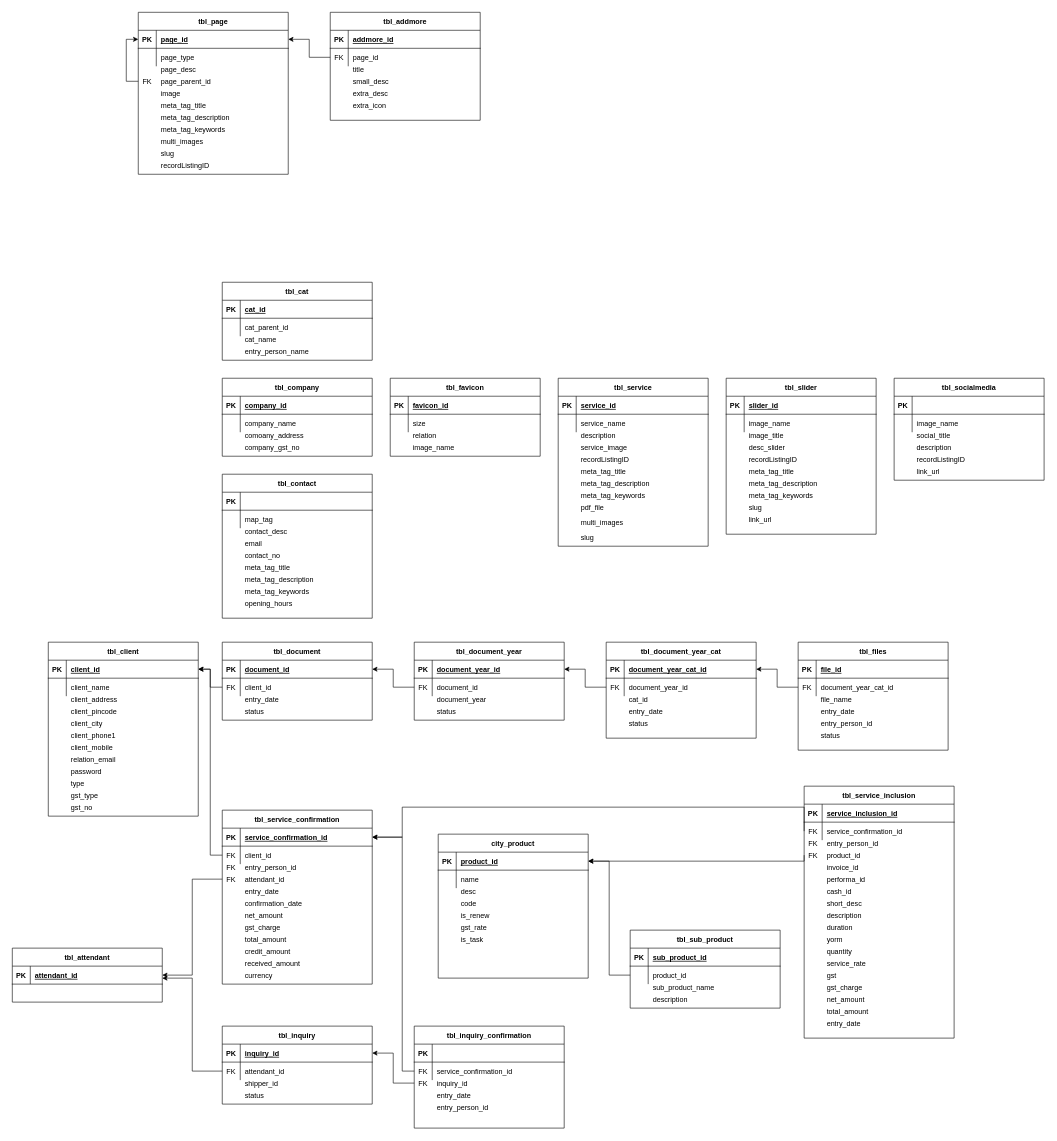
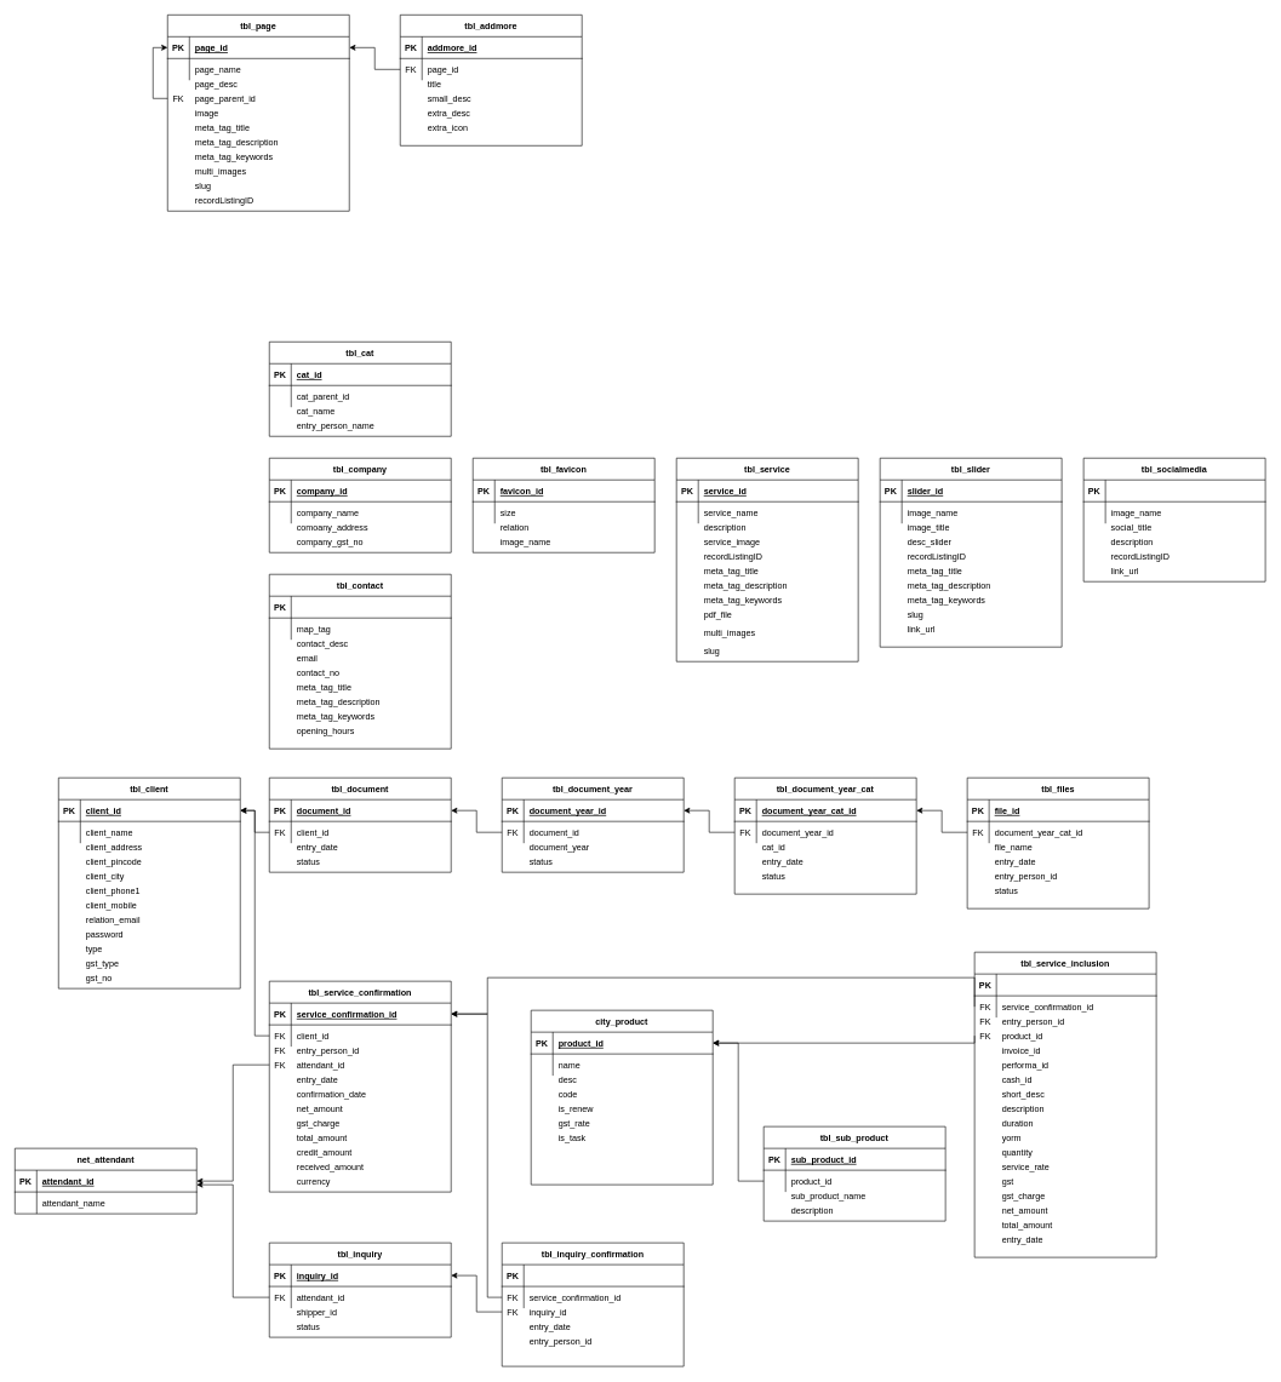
- <mxCell id="8" value="page_type" style="shape=partialRectangle;overflow=hidden;connectable=0;fillColor=none;top=0;left=0;bottom=0;right=0;align=left;spacingLeft=6;" parent="6" vertex="1"><mxGeometry x="30" width="220" height="30" as="geometry" /></mxCell>
+ <mxCell id="8" value="page_name" style="shape=partialRectangle;overflow=hidden;connectable=0;fillColor=none;top=0;left=0;bottom=0;right=0;align=left;spacingLeft=6;" parent="6" vertex="1"><mxGeometry x="30" width="220" height="30" as="geometry" /></mxCell>
- <mxCell id="189" value="service_inclusion_id" style="shape=partialRectangle;overflow=hidden;connectable=0;fillColor=none;top=0;left=0;bottom=0;right=0;align=left;spacingLeft=6;fontStyle=5;" vertex="1" parent="187"><mxGeometry x="30" width="220" height="30" as="geometry" /></mxCell>
- <mxCell id="133" value="tbl_attendant" style="shape=table;startSize=30;container=1;collapsible=1;childLayout=tableLayout;fixedRows=1;rowLines=0;fontStyle=1;align=center;resizeLast=1;" vertex="1" parent="1"><mxGeometry x="20" y="1580" width="250" height="90" as="geometry" /></mxCell>
+ <mxCell id="133" value="net_attendant" style="shape=table;startSize=30;container=1;collapsible=1;childLayout=tableLayout;fixedRows=1;rowLines=0;fontStyle=1;align=center;resizeLast=1;" vertex="1" parent="1"><mxGeometry x="20" y="1580" width="250" height="90" as="geometry" /></mxCell>
+ <mxCell id="139" value="attendant_name" style="shape=partialRectangle;overflow=hidden;connectable=0;fillColor=none;top=0;left=0;bottom=0;right=0;align=left;spacingLeft=6;" vertex="1" parent="137"><mxGeometry x="30" width="220" height="30" as="geometry" /></mxCell>
